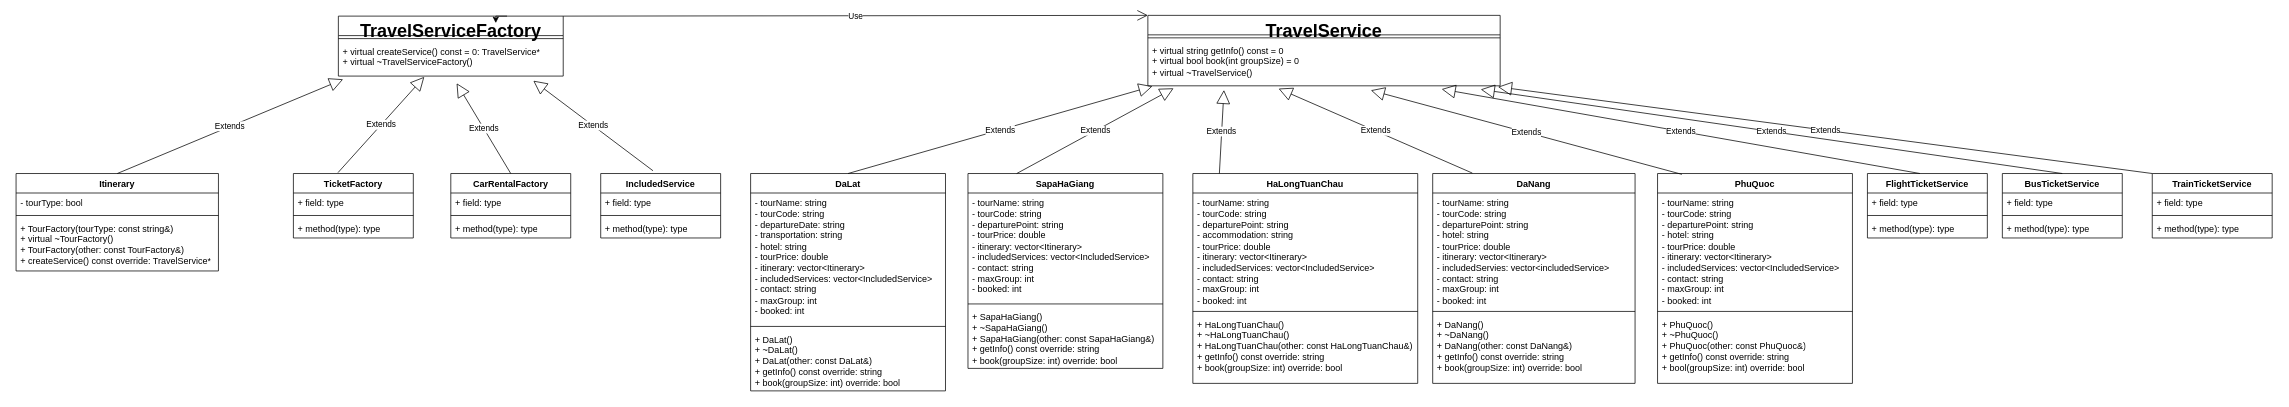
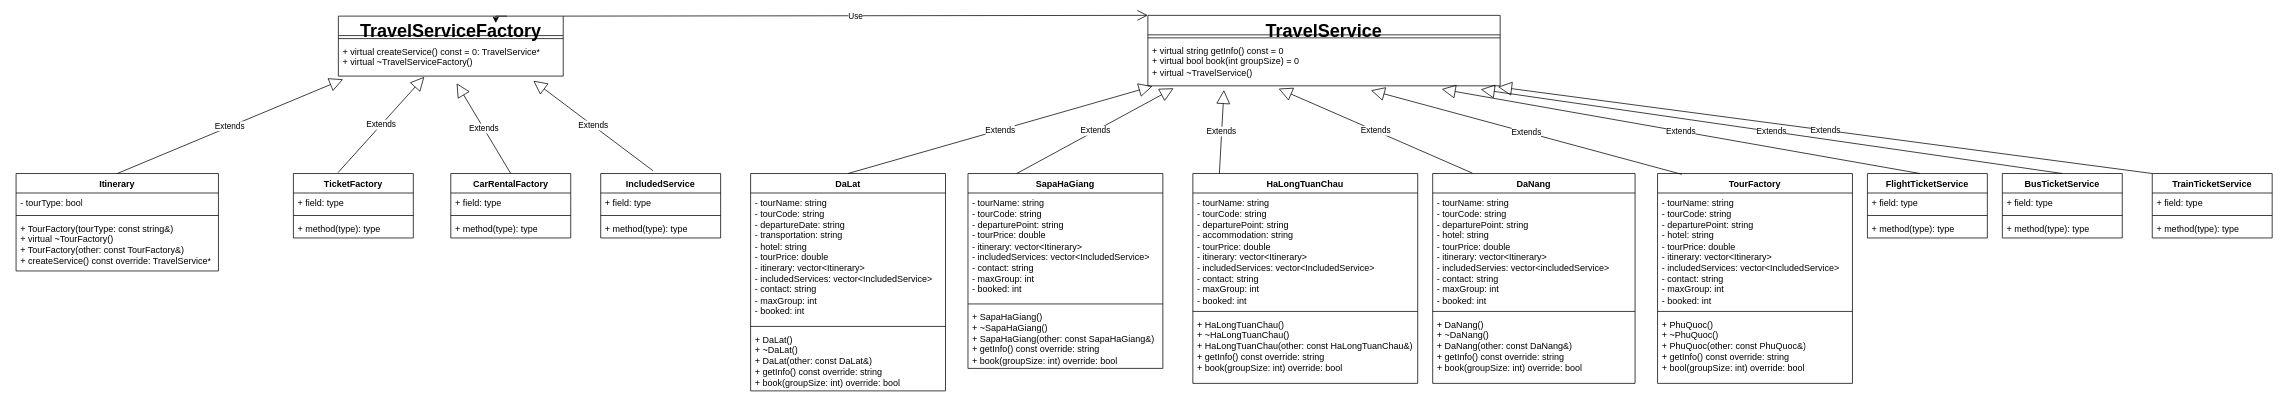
- <mxCell id="64" value="PhuQuoc" style="swimlane;fontStyle=1;align=center;verticalAlign=top;childLayout=stackLayout;horizontal=1;startSize=26;horizontalStack=0;resizeParent=1;resizeParentMax=0;resizeLast=0;collapsible=1;marginBottom=0;whiteSpace=wrap;html=1;" vertex="1" parent="1"><mxGeometry x="2210" y="231" width="260" height="280" as="geometry" /></mxCell>
+ <mxCell id="64" value="TourFactory" style="swimlane;fontStyle=1;align=center;verticalAlign=top;childLayout=stackLayout;horizontal=1;startSize=26;horizontalStack=0;resizeParent=1;resizeParentMax=0;resizeLast=0;collapsible=1;marginBottom=0;whiteSpace=wrap;html=1;" vertex="1" parent="1"><mxGeometry x="2210" y="231" width="260" height="280" as="geometry" /></mxCell>
